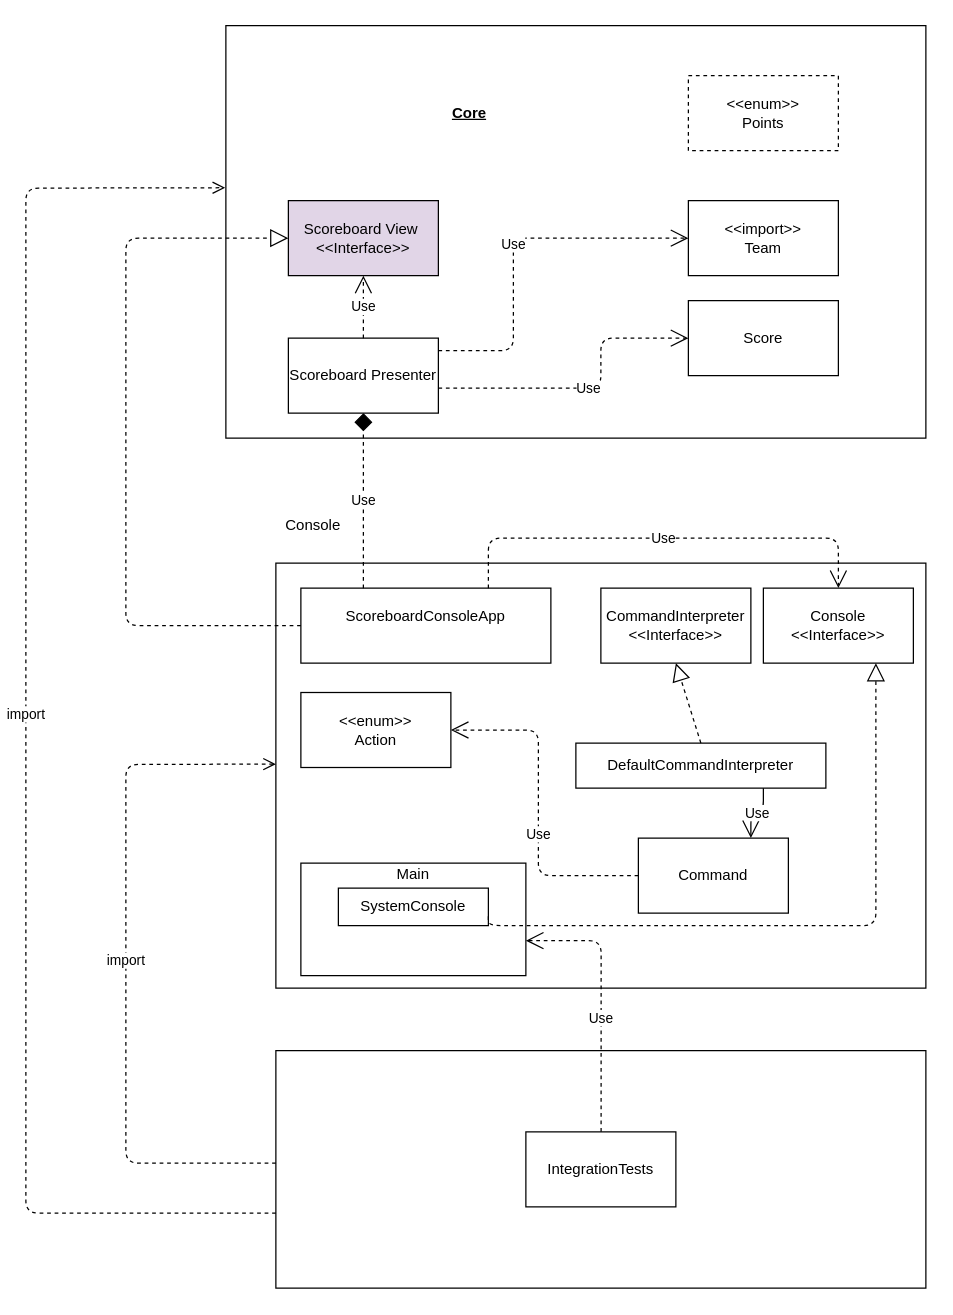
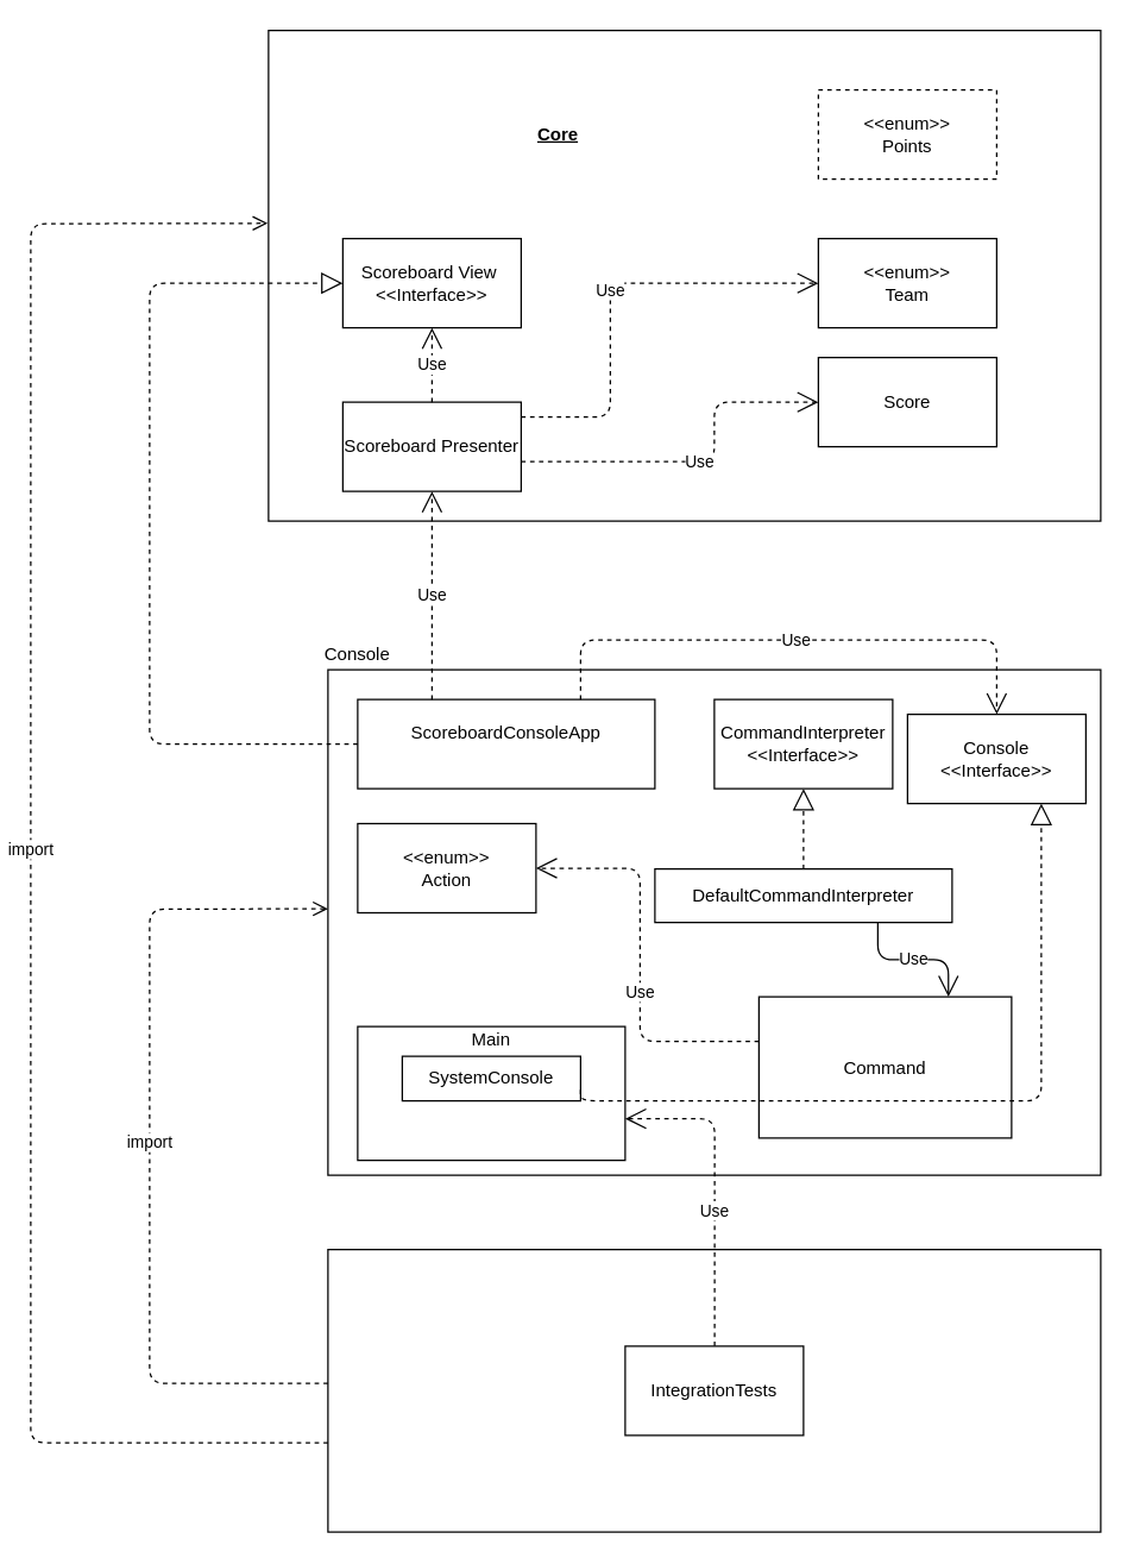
- <mxCell id="6" value="Scoreboard View&amp;nbsp;&lt;br&gt;&amp;lt;&amp;lt;Interface&amp;gt;&amp;gt;&lt;br&gt;" style="rounded=0;whiteSpace=wrap;html=1;fillColor=#e1d5e7;" vertex="1" parent="1"><mxGeometry x="230" y="160" width="120" height="60" as="geometry" /></mxCell>
+ <mxCell id="6" value="Scoreboard View&amp;nbsp;&lt;br&gt;&amp;lt;&amp;lt;Interface&amp;gt;&amp;gt;&lt;br&gt;" style="rounded=0;whiteSpace=wrap;html=1;" vertex="1" parent="1"><mxGeometry x="230" y="160" width="120" height="60" as="geometry" /></mxCell>
- <mxCell id="7" value="&amp;lt;&amp;lt;import&amp;gt;&amp;gt;&lt;br&gt;Team&lt;br&gt;" style="rounded=0;whiteSpace=wrap;html=1;" vertex="1" parent="1"><mxGeometry x="550" y="160" width="120" height="60" as="geometry" /></mxCell>
+ <mxCell id="7" value="&amp;lt;&amp;lt;enum&amp;gt;&amp;gt;&lt;br&gt;Team&lt;br&gt;" style="rounded=0;whiteSpace=wrap;html=1;" vertex="1" parent="1"><mxGeometry x="550" y="160" width="120" height="60" as="geometry" /></mxCell>
- <mxCell id="17" value="Use" style="endArrow=diamond;endSize=12;dashed=1;html=1;entryX=0.5;entryY=1;entryDx=0;entryDy=0;exitX=0.25;exitY=0;exitDx=0;exitDy=0;" edge="1" parent="1" source="10" target="9"><mxGeometry width="160" relative="1" as="geometry"><mxPoint x="110" y="400" as="sourcePoint" /><mxPoint x="270" y="400" as="targetPoint" /></mxGeometry></mxCell>
+ <mxCell id="17" value="Use" style="endArrow=open;endSize=12;dashed=1;html=1;entryX=0.5;entryY=1;entryDx=0;entryDy=0;exitX=0.25;exitY=0;exitDx=0;exitDy=0;" edge="1" parent="1" source="10" target="9"><mxGeometry width="160" relative="1" as="geometry"><mxPoint x="110" y="400" as="sourcePoint" /><mxPoint x="270" y="400" as="targetPoint" /></mxGeometry></mxCell>
- <mxCell id="5" value="Console" style="text;html=1;strokeColor=none;fillColor=none;align=center;verticalAlign=middle;whiteSpace=wrap;rounded=0;" vertex="1" parent="1"><mxGeometry x="230" y="410" width="40" height="20" as="geometry" /></mxCell>
+ <mxCell id="5" value="Console" style="text;html=1;strokeColor=none;fillColor=none;align=center;verticalAlign=middle;whiteSpace=wrap;rounded=0;" vertex="1" parent="1"><mxGeometry x="220" y="430" width="40" height="20" as="geometry" /></mxCell>
- <mxCell id="12" value="Console&lt;br&gt;&amp;lt;&amp;lt;Interface&amp;gt;&amp;gt;&lt;br&gt;" style="rounded=0;whiteSpace=wrap;html=1;" vertex="1" parent="1"><mxGeometry x="610" y="470" width="120" height="60" as="geometry" /></mxCell>
+ <mxCell id="12" value="Console&lt;br&gt;&amp;lt;&amp;lt;Interface&amp;gt;&amp;gt;&lt;br&gt;" style="rounded=0;whiteSpace=wrap;html=1;" vertex="1" parent="1"><mxGeometry x="610" y="480" width="120" height="60" as="geometry" /></mxCell>
- <mxCell id="14" value="DefaultCommandInterpreter" style="rounded=0;whiteSpace=wrap;html=1;" vertex="1" parent="1"><mxGeometry x="460" y="594" width="200" height="36" as="geometry" /></mxCell>
+ <mxCell id="14" value="DefaultCommandInterpreter" style="rounded=0;whiteSpace=wrap;html=1;" vertex="1" parent="1"><mxGeometry x="440" y="584" width="200" height="36" as="geometry" /></mxCell>
- <mxCell id="30" value="Command" style="rounded=0;whiteSpace=wrap;html=1;" vertex="1" parent="1"><mxGeometry x="510" y="670" width="120" height="60" as="geometry" /></mxCell>
+ <mxCell id="30" value="Command" style="rounded=0;whiteSpace=wrap;html=1;" vertex="1" parent="1"><mxGeometry x="510" y="670" width="170" height="95" as="geometry" /></mxCell>
